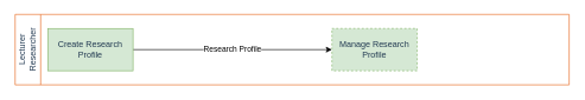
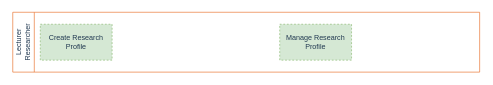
- <mxCell id="4" value="&lt;font color=&quot;#203850&quot;&gt;Create Research Profile&lt;/font&gt;" style="rounded=0;whiteSpace=wrap;html=1;fillColor=#d5e8d4;strokeColor=#82b366;" vertex="1" parent="2"><mxGeometry x="46" y="20" width="120" height="60" as="geometry" /></mxCell>
+ <mxCell id="4" value="&lt;font color=&quot;#203850&quot;&gt;Create Research Profile&lt;/font&gt;" style="rounded=0;whiteSpace=wrap;html=1;fillColor=#d5e8d4;strokeColor=#82b366;dashed=1;" vertex="1" parent="2"><mxGeometry x="46" y="20" width="120" height="60" as="geometry" /></mxCell>
- <mxCell id="3" value="Research Profile" style="edgeStyle=orthogonalEdgeStyle;rounded=0;orthogonalLoop=1;jettySize=auto;html=1;entryX=0;entryY=0.5;entryDx=0;entryDy=0;" edge="1" parent="2" source="4" target="5"><mxGeometry relative="1" as="geometry" /></mxCell>
